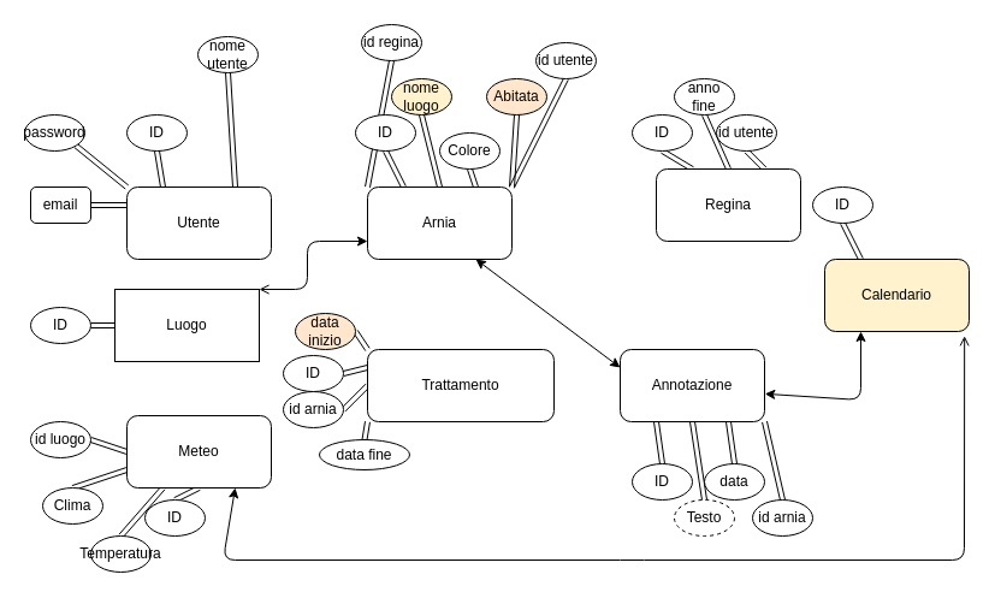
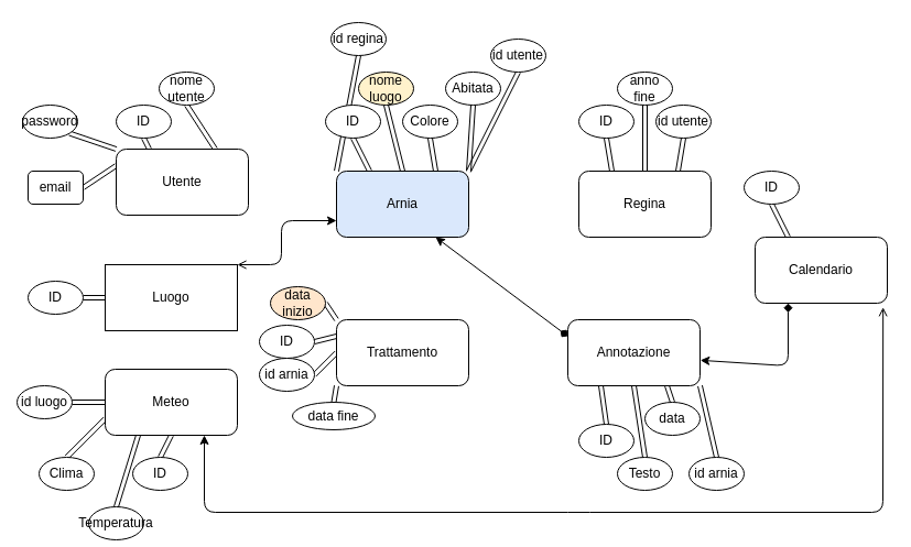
- <mxCell id="36" value="nome utente" style="ellipse;whiteSpace=wrap;html=1;" vertex="1" parent="1"><mxGeometry x="164" y="30" width="50" height="30" as="geometry" /></mxCell>
+ <mxCell id="36" value="nome utente" style="ellipse;whiteSpace=wrap;html=1;" vertex="1" parent="1"><mxGeometry x="144" y="65" width="50" height="30" as="geometry" /></mxCell>
- <mxCell id="40" value="Abitata" style="ellipse;whiteSpace=wrap;html=1;fillColor=#ffe6cc;" vertex="1" parent="1"><mxGeometry x="404" y="65" width="50" height="30" as="geometry" /></mxCell>
+ <mxCell id="40" value="Abitata" style="ellipse;whiteSpace=wrap;html=1;" vertex="1" parent="1"><mxGeometry x="404" y="65" width="50" height="30" as="geometry" /></mxCell>
- <mxCell id="39" value="Colore" style="ellipse;whiteSpace=wrap;html=1;" vertex="1" parent="1"><mxGeometry x="365" y="110" width="50" height="30" as="geometry" /></mxCell>
+ <mxCell id="39" value="Colore" style="ellipse;whiteSpace=wrap;html=1;" vertex="1" parent="1"><mxGeometry x="365" y="95" width="50" height="30" as="geometry" /></mxCell>
- <mxCell id="17" value="Regina" style="rounded=1;whiteSpace=wrap;html=1;" vertex="1" parent="1"><mxGeometry x="545" y="140" width="120" height="60" as="geometry" /></mxCell>
+ <mxCell id="17" value="Regina" style="rounded=1;whiteSpace=wrap;html=1;" vertex="1" parent="1"><mxGeometry x="525" y="155" width="120" height="60" as="geometry" /></mxCell>
- <mxCell id="6" value="Utente" style="rounded=1;whiteSpace=wrap;html=1;direction=west;" vertex="1" parent="1"><mxGeometry x="105" y="155" width="120" height="60" as="geometry" /></mxCell>
+ <mxCell id="6" value="Utente" style="rounded=1;whiteSpace=wrap;html=1;direction=west;" vertex="1" parent="1"><mxGeometry x="105" y="135" width="120" height="60" as="geometry" /></mxCell>
- <mxCell id="13" value="Arnia" style="rounded=1;whiteSpace=wrap;html=1;direction=east;" vertex="1" parent="1"><mxGeometry x="305" y="155" width="120" height="60" as="geometry" /></mxCell>
+ <mxCell id="13" value="Arnia" style="rounded=1;whiteSpace=wrap;html=1;direction=east;fillColor=#dae8fc;" vertex="1" parent="1"><mxGeometry x="305" y="155" width="120" height="60" as="geometry" /></mxCell>
- <mxCell id="34" value="Calendario" style="rounded=1;whiteSpace=wrap;html=1;fillColor=#fff2cc;" vertex="1" parent="1"><mxGeometry x="685" y="215" width="120" height="60" as="geometry" /></mxCell>
+ <mxCell id="34" value="Calendario" style="rounded=1;whiteSpace=wrap;html=1;" vertex="1" parent="1"><mxGeometry x="685" y="215" width="120" height="60" as="geometry" /></mxCell>
- <mxCell id="67" value="" style="endArrow=classic;startArrow=classic;html=1;exitX=1.002;exitY=0.614;exitDx=0;exitDy=0;exitPerimeter=0;entryX=0.25;entryY=1;entryDx=0;entryDy=0;" edge="1" parent="1" source="22" target="34"><mxGeometry width="50" height="50" relative="1" as="geometry"><mxPoint x="435" y="180" as="sourcePoint" /><mxPoint x="745" y="275" as="targetPoint" /><Array as="points"><mxPoint x="715" y="332" /></Array></mxGeometry></mxCell>
+ <mxCell id="67" value="" style="endArrow=diamond;startArrow=classic;html=1;exitX=1.002;exitY=0.614;exitDx=0;exitDy=0;exitPerimeter=0;entryX=0.25;entryY=1;entryDx=0;entryDy=0;" edge="1" parent="1" source="22" target="34"><mxGeometry width="50" height="50" relative="1" as="geometry"><mxPoint x="435" y="180" as="sourcePoint" /><mxPoint x="745" y="275" as="targetPoint" /><Array as="points"><mxPoint x="715" y="332" /></Array></mxGeometry></mxCell>
- <mxCell id="64" value="" style="endArrow=classic;startArrow=classic;html=1;entryX=0;entryY=0.25;entryDx=0;entryDy=0;exitX=0.75;exitY=1;exitDx=0;exitDy=0;" edge="1" parent="1" source="13" target="22"><mxGeometry width="50" height="50" relative="1" as="geometry"><mxPoint x="435" y="180" as="sourcePoint" /><mxPoint x="535" y="180" as="targetPoint" /><Array as="points" /></mxGeometry></mxCell>
+ <mxCell id="64" value="" style="endArrow=diamond;startArrow=classic;html=1;entryX=0;entryY=0.25;entryDx=0;entryDy=0;exitX=0.75;exitY=1;exitDx=0;exitDy=0;" edge="1" parent="1" source="13" target="22"><mxGeometry width="50" height="50" relative="1" as="geometry"><mxPoint x="435" y="180" as="sourcePoint" /><mxPoint x="535" y="180" as="targetPoint" /><Array as="points" /></mxGeometry></mxCell>
- <mxCell id="32" value="Trattamento" style="rounded=1;whiteSpace=wrap;html=1;" vertex="1" parent="1"><mxGeometry x="305" y="290" width="155" height="60" as="geometry" /></mxCell>
+ <mxCell id="32" value="Trattamento" style="rounded=1;whiteSpace=wrap;html=1;" vertex="1" parent="1"><mxGeometry x="305" y="290" width="120" height="60" as="geometry" /></mxCell>
- <mxCell id="63" value="id luogo" style="ellipse;whiteSpace=wrap;html=1;" vertex="1" parent="1"><mxGeometry x="25" y="350" width="50" height="30" as="geometry" /></mxCell>
+ <mxCell id="63" value="id luogo" style="ellipse;whiteSpace=wrap;html=1;" vertex="1" parent="1"><mxGeometry x="15" y="350" width="50" height="30" as="geometry" /></mxCell>
- <mxCell id="27" value="Meteo" style="rounded=1;whiteSpace=wrap;html=1;" vertex="1" parent="1"><mxGeometry x="105" y="345" width="120" height="60" as="geometry" /></mxCell>
+ <mxCell id="27" value="Meteo" style="rounded=1;whiteSpace=wrap;html=1;" vertex="1" parent="1"><mxGeometry x="95" y="335" width="120" height="60" as="geometry" /></mxCell>
- <mxCell id="48" value="data" style="ellipse;whiteSpace=wrap;html=1;" vertex="1" parent="1"><mxGeometry x="585" y="385" width="50" height="30" as="geometry" /></mxCell>
+ <mxCell id="48" value="data" style="ellipse;whiteSpace=wrap;html=1;" vertex="1" parent="1"><mxGeometry x="585" y="365" width="50" height="30" as="geometry" /></mxCell>
- <mxCell id="54" value="Clima" style="ellipse;whiteSpace=wrap;html=1;" vertex="1" parent="1"><mxGeometry x="35" y="405" width="50" height="30" as="geometry" /></mxCell>
+ <mxCell id="54" value="Clima" style="ellipse;whiteSpace=wrap;html=1;" vertex="1" parent="1"><mxGeometry x="35" y="415" width="50" height="30" as="geometry" /></mxCell>
- <mxCell id="47" value="Testo" style="ellipse;whiteSpace=wrap;html=1;dashed=1;" vertex="1" parent="1"><mxGeometry x="560" y="415" width="50" height="30" as="geometry" /></mxCell>
+ <mxCell id="47" value="Testo" style="ellipse;whiteSpace=wrap;html=1;" vertex="1" parent="1"><mxGeometry x="560" y="415" width="50" height="30" as="geometry" /></mxCell>
- <mxCell id="53" value="Temperatura" style="ellipse;whiteSpace=wrap;html=1;" vertex="1" parent="1"><mxGeometry x="75" y="445" width="50" height="30" as="geometry" /></mxCell>
+ <mxCell id="53" value="Temperatura" style="ellipse;whiteSpace=wrap;html=1;" vertex="1" parent="1"><mxGeometry x="80" y="460" width="50" height="30" as="geometry" /></mxCell>
